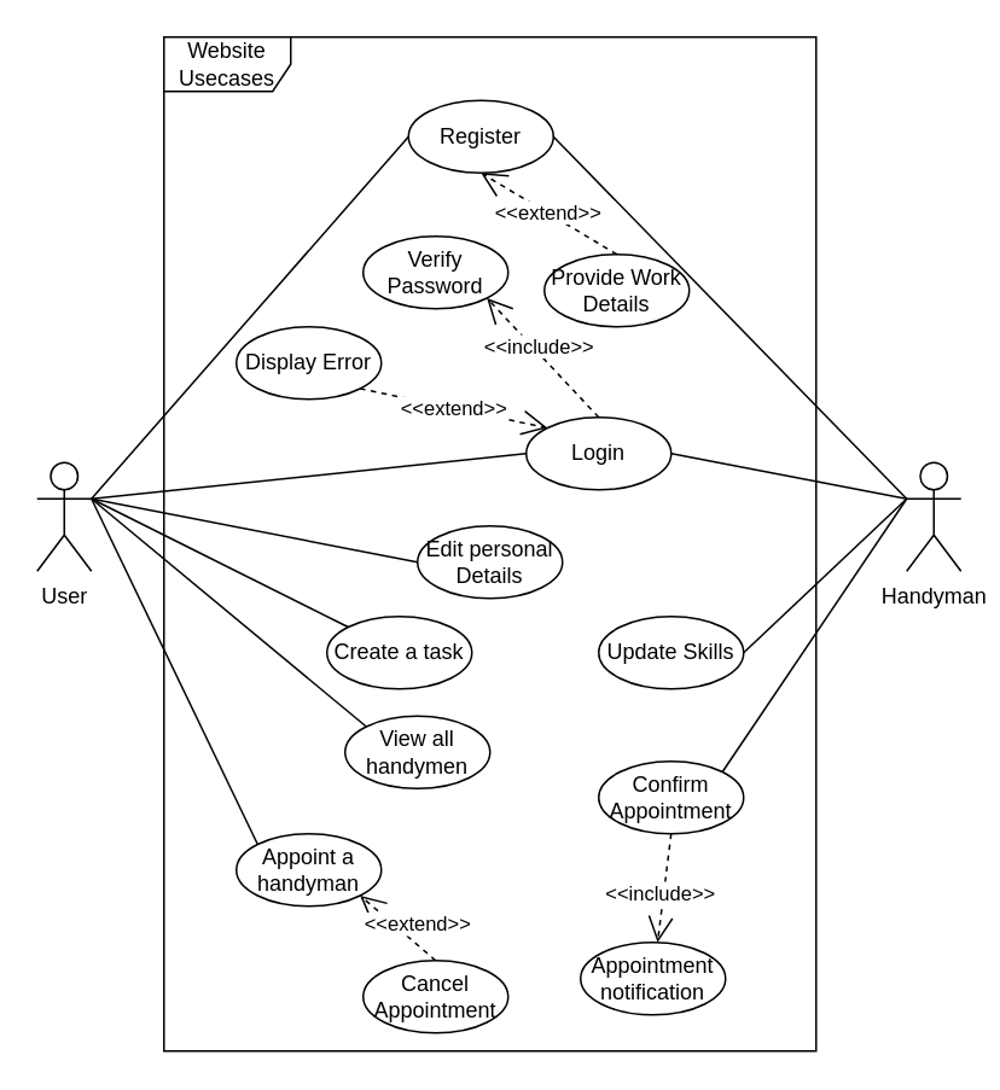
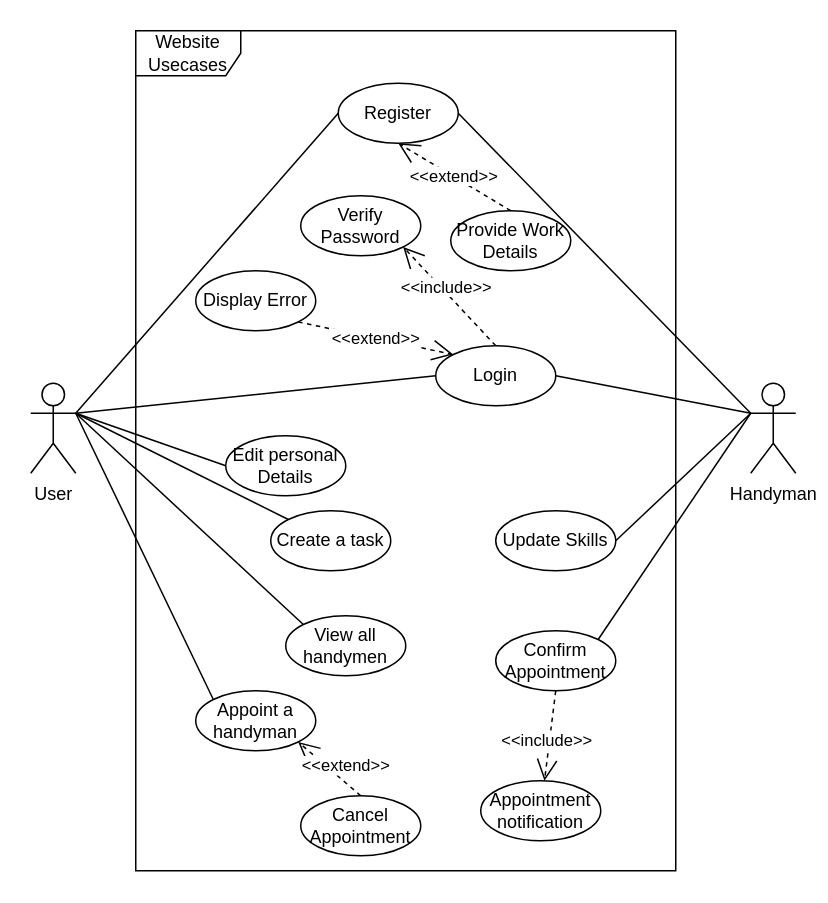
- <mxCell id="14" value="Edit personal Details" style="ellipse;whiteSpace=wrap;html=1;" vertex="1" parent="1"><mxGeometry x="230" y="290" width="80" height="40" as="geometry" /></mxCell>
+ <mxCell id="14" value="Edit personal Details" style="ellipse;whiteSpace=wrap;html=1;" vertex="1" parent="1"><mxGeometry x="150" y="290" width="80" height="40" as="geometry" /></mxCell>
- <mxCell id="10" value="View all handymen" style="ellipse;whiteSpace=wrap;html=1;" vertex="1" parent="1"><mxGeometry x="190" y="395" width="80" height="40" as="geometry" /></mxCell>
+ <mxCell id="10" value="View all handymen" style="ellipse;whiteSpace=wrap;html=1;" vertex="1" parent="1"><mxGeometry x="190" y="410" width="80" height="40" as="geometry" /></mxCell>
